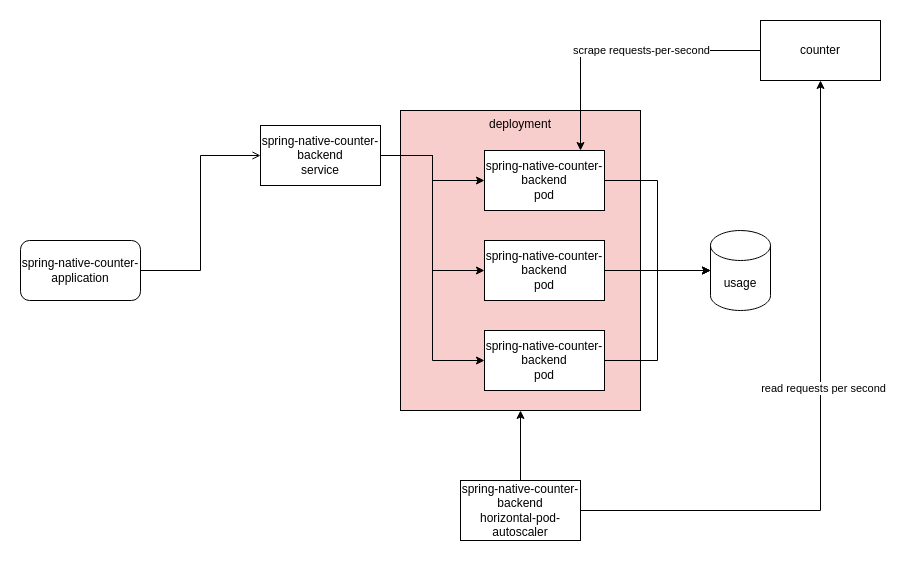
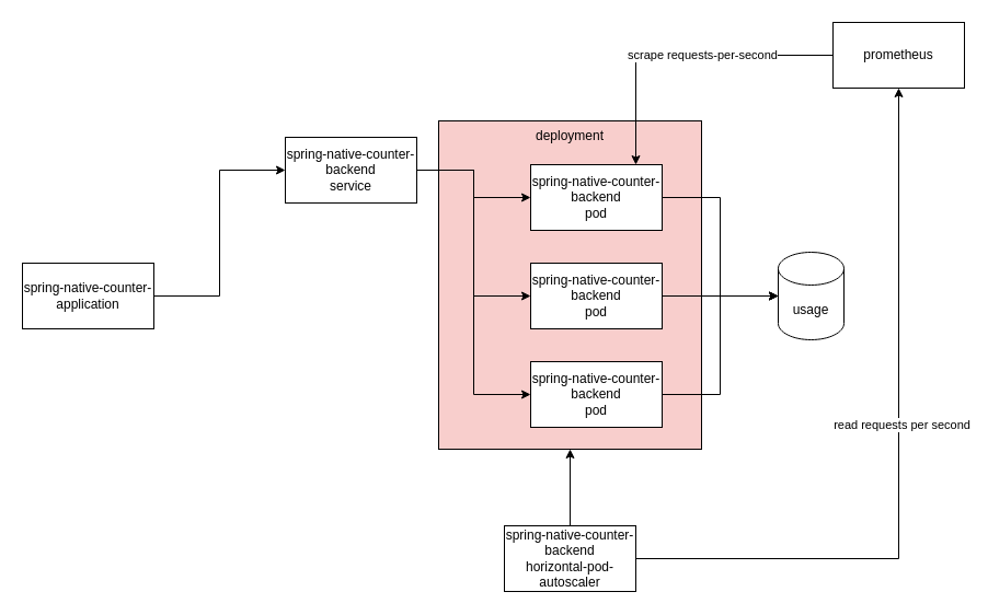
- <mxCell id="21" value="counter" style="rounded=0;whiteSpace=wrap;html=1;" parent="1" vertex="1"><mxGeometry x="760" y="20" width="120" height="60" as="geometry" /></mxCell>
+ <mxCell id="21" value="prometheus" style="rounded=0;whiteSpace=wrap;html=1;" parent="1" vertex="1"><mxGeometry x="760" y="20" width="120" height="60" as="geometry" /></mxCell>
- <mxCell id="13" style="edgeStyle=orthogonalEdgeStyle;rounded=0;orthogonalLoop=1;jettySize=auto;html=1;entryX=0;entryY=0.5;entryDx=0;entryDy=0;endArrow=open;" parent="1" source="14" target="8" edge="1"><mxGeometry relative="1" as="geometry" /></mxCell>
+ <mxCell id="13" style="edgeStyle=orthogonalEdgeStyle;rounded=0;orthogonalLoop=1;jettySize=auto;html=1;entryX=0;entryY=0.5;entryDx=0;entryDy=0;" parent="1" source="14" target="8" edge="1"><mxGeometry relative="1" as="geometry" /></mxCell>
- <mxCell id="14" value="spring-native-counter-application" style="whiteSpace=wrap;html=1;rounded=1;" parent="1" vertex="1"><mxGeometry x="20" y="240" width="120" height="60" as="geometry" /></mxCell>
+ <mxCell id="14" value="spring-native-counter-application" style="rounded=0;whiteSpace=wrap;html=1;" parent="1" vertex="1"><mxGeometry x="20" y="240" width="120" height="60" as="geometry" /></mxCell>
